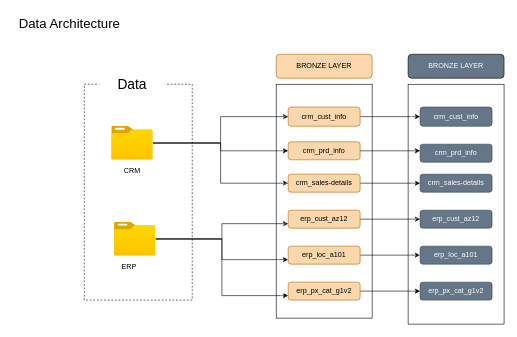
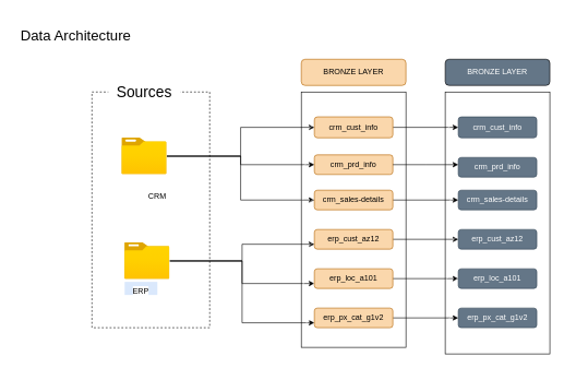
- <mxCell id="38" value="&lt;font style=&quot;font-size: 22px;&quot;&gt;Data Architecture&lt;/font&gt;" style="text;html=1;align=center;verticalAlign=middle;resizable=0;points=[];autosize=1;strokeColor=none;fillColor=none;" parent="1" vertex="1"><mxGeometry width="190" height="40" as="geometry" x="20" y="20" /></mxCell>
+ <mxCell id="38" value="&lt;font style=&quot;font-size: 22px;&quot;&gt;Data Architecture&lt;/font&gt;" style="text;html=1;align=center;verticalAlign=middle;resizable=0;points=[];autosize=1;strokeColor=none;fillColor=none;" parent="1" vertex="1"><mxGeometry x="20" y="35" width="190" height="40" as="geometry" /></mxCell>
- <mxCell id="3" value="&lt;font style=&quot;font-size: 23px;&quot;&gt;Data&lt;/font&gt;" style="rounded=1;whiteSpace=wrap;html=1;strokeColor=none;" parent="1" vertex="1"><mxGeometry x="165" y="120" width="110" height="40" as="geometry" /></mxCell>
+ <mxCell id="3" value="&lt;font style=&quot;font-size: 23px;&quot;&gt;Sources&lt;/font&gt;" style="rounded=1;whiteSpace=wrap;html=1;strokeColor=none;" parent="1" vertex="1"><mxGeometry x="165" y="120" width="110" height="40" as="geometry" /></mxCell>
- <mxCell id="13" value="CRM" style="whiteSpace=wrap;html=1;verticalAlign=top;labelBackgroundColor=default;strokeColor=none;" parent="1" vertex="1"><mxGeometry x="188" y="270" width="64" height="20" as="geometry" /></mxCell>
+ <mxCell id="13" value="CRM" style="whiteSpace=wrap;html=1;verticalAlign=top;labelBackgroundColor=default;strokeColor=none;" parent="1" vertex="1"><mxGeometry x="208" y="285" width="64" height="20" as="geometry" /></mxCell>
- <mxCell id="12" value="ERP" style="whiteSpace=wrap;html=1;verticalAlign=top;labelBackgroundColor=default;strokeColor=none;" parent="1" vertex="1"><mxGeometry x="190" y="430" width="50" height="20" as="geometry" /></mxCell>
+ <mxCell id="12" value="ERP" style="whiteSpace=wrap;html=1;verticalAlign=top;labelBackgroundColor=default;strokeColor=none;fillColor=#dae8fc;" parent="1" vertex="1"><mxGeometry x="190" y="430" width="50" height="20" as="geometry" /></mxCell>
